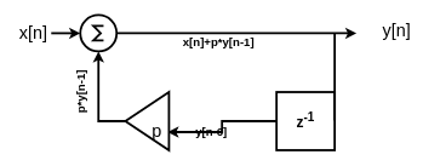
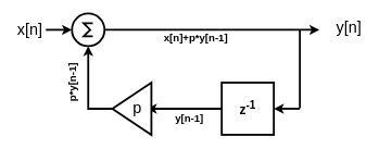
- <mxCell id="6" value="y&lt;font style=&quot;font-size: 24px;&quot;&gt;[n]&lt;/font&gt;" style="text;html=1;align=center;verticalAlign=middle;resizable=0;points=[];;autosize=1;fontSize=24;strokeWidth=3;shadow=0;" vertex="1" parent="1"><mxGeometry x="520" y="27" width="50" height="30" as="geometry" /></mxCell>
+ <mxCell id="6" value="y&lt;font style=&quot;font-size: 24px;&quot;&gt;[n]&lt;/font&gt;" style="text;html=1;align=center;verticalAlign=middle;resizable=0;points=[];;autosize=1;fontSize=24;strokeWidth=3;shadow=0;" vertex="1" parent="1"><mxGeometry x="510" y="27" width="50" height="30" as="geometry" /></mxCell>
- <mxCell id="3" value="&lt;b style=&quot;font-size: 20px&quot;&gt;z&lt;sup&gt;-1&lt;/sup&gt;&lt;/b&gt;" style="whiteSpace=wrap;html=1;aspect=fixed;strokeWidth=3;shadow=0;" vertex="1" parent="1"><mxGeometry x="380" y="126" width="80" height="80" as="geometry" /></mxCell>
+ <mxCell id="3" value="&lt;b style=&quot;font-size: 20px&quot;&gt;z&lt;sup&gt;-1&lt;/sup&gt;&lt;/b&gt;" style="whiteSpace=wrap;html=1;aspect=fixed;strokeWidth=3;shadow=0;" vertex="1" parent="1"><mxGeometry x="340" y="126" width="80" height="80" as="geometry" /></mxCell>
- <mxCell id="11" value="p" style="text;html=1;align=center;verticalAlign=middle;resizable=0;points=[];;autosize=1;fontSize=24;" vertex="1" parent="1"><mxGeometry x="200" y="166" width="30" height="30" as="geometry" /></mxCell>
+ <mxCell id="11" value="p" style="text;html=1;align=center;verticalAlign=middle;resizable=0;points=[];;autosize=1;fontSize=24;" vertex="1" parent="1"><mxGeometry x="195" y="151" width="30" height="30" as="geometry" /></mxCell>
- <mxCell id="16" value="y[n-6]" style="text;html=1;align=center;verticalAlign=middle;resizable=0;points=[];;autosize=1;fontSize=16;fontStyle=1" vertex="1" parent="1"><mxGeometry x="260" y="171" width="60" height="20" as="geometry" /></mxCell>
+ <mxCell id="16" value="y[n-1]" style="text;html=1;align=center;verticalAlign=middle;resizable=0;points=[];;autosize=1;fontSize=16;fontStyle=1" vertex="1" parent="1"><mxGeometry x="260" y="171" width="60" height="20" as="geometry" /></mxCell>
